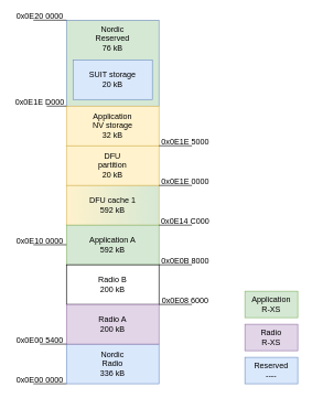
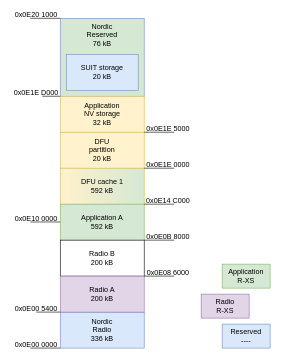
- <mxCell id="12" value="0x0E20 0000" style="text;html=1;align=center;verticalAlign=middle;whiteSpace=wrap;rounded=0;" parent="1" vertex="1"><mxGeometry x="20" y="20" width="80" height="10" as="geometry" /></mxCell>
+ <mxCell id="12" value="0x0E20 1000" style="text;html=1;align=center;verticalAlign=middle;whiteSpace=wrap;rounded=0;" parent="1" vertex="1"><mxGeometry x="20" y="20" width="80" height="10" as="geometry" /></mxCell>
- <mxCell id="32" value="Radio&lt;br&gt;R-XS" style="rounded=0;whiteSpace=wrap;html=1;fillColor=#e1d5e7;strokeColor=#9673a6;" parent="1" vertex="1"><mxGeometry x="370" y="490" width="80" height="40" as="geometry" /></mxCell>
+ <mxCell id="32" value="Radio&lt;br&gt;R-XS" style="rounded=0;whiteSpace=wrap;html=1;fillColor=#e1d5e7;strokeColor=#9673a6;" parent="1" vertex="1"><mxGeometry x="335" y="490" width="80" height="40" as="geometry" /></mxCell>
